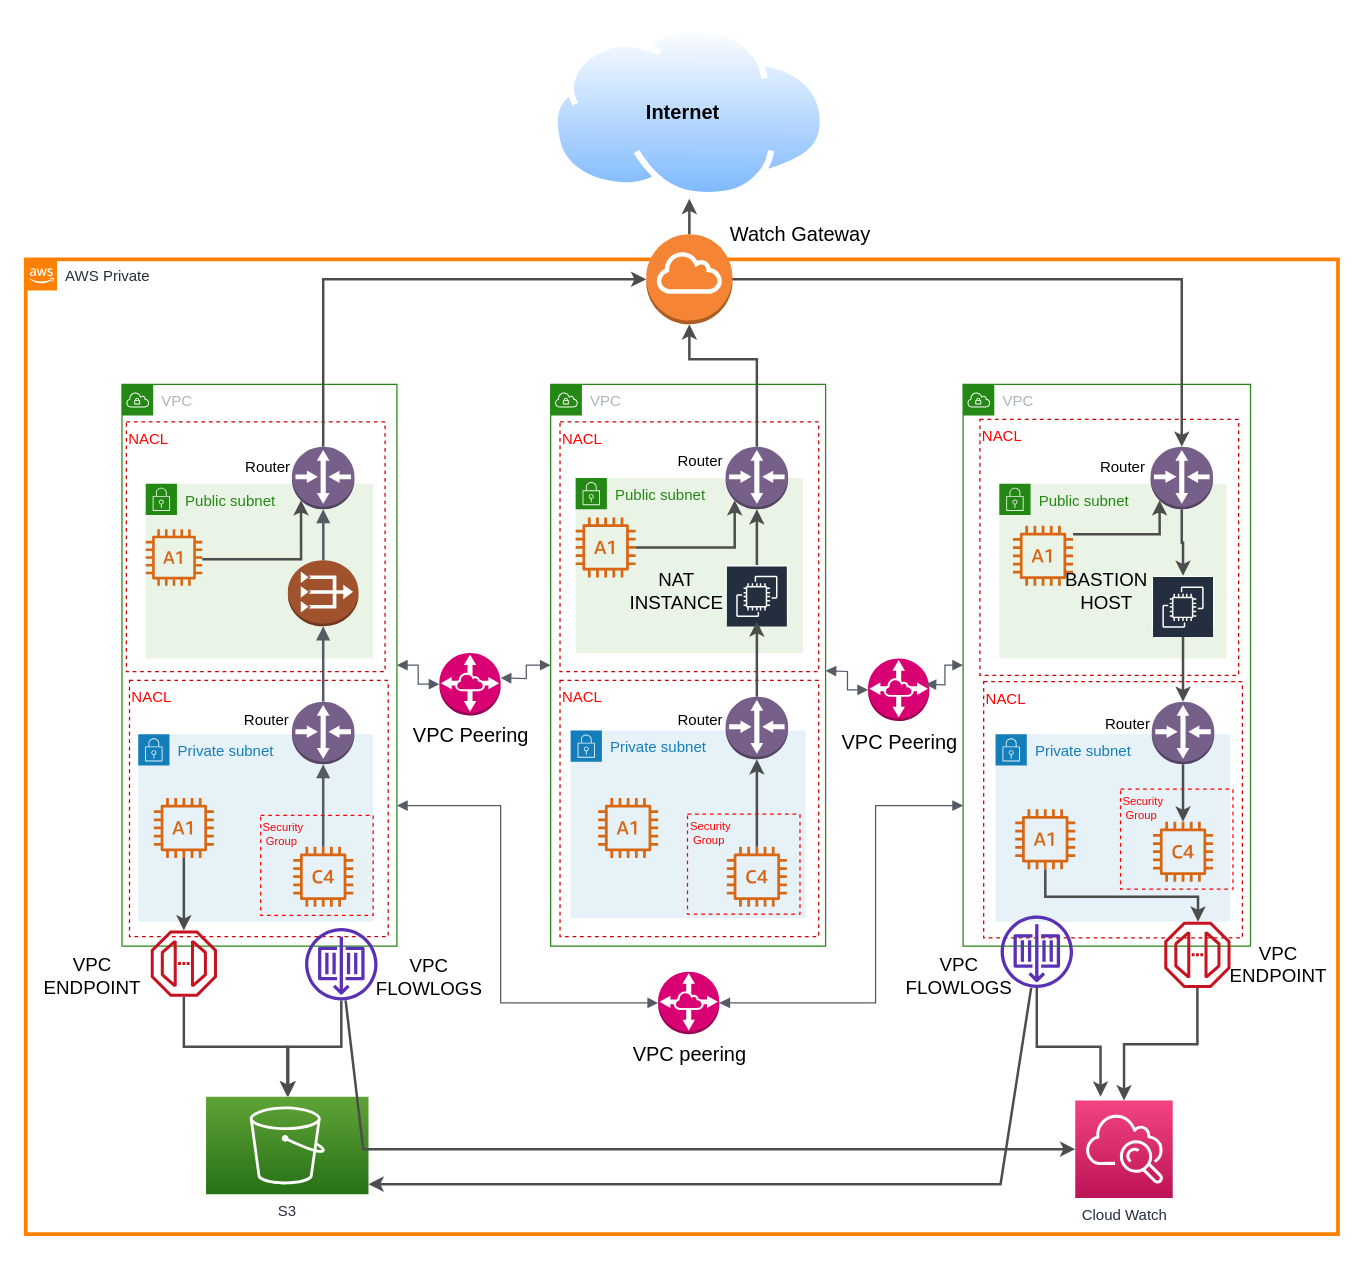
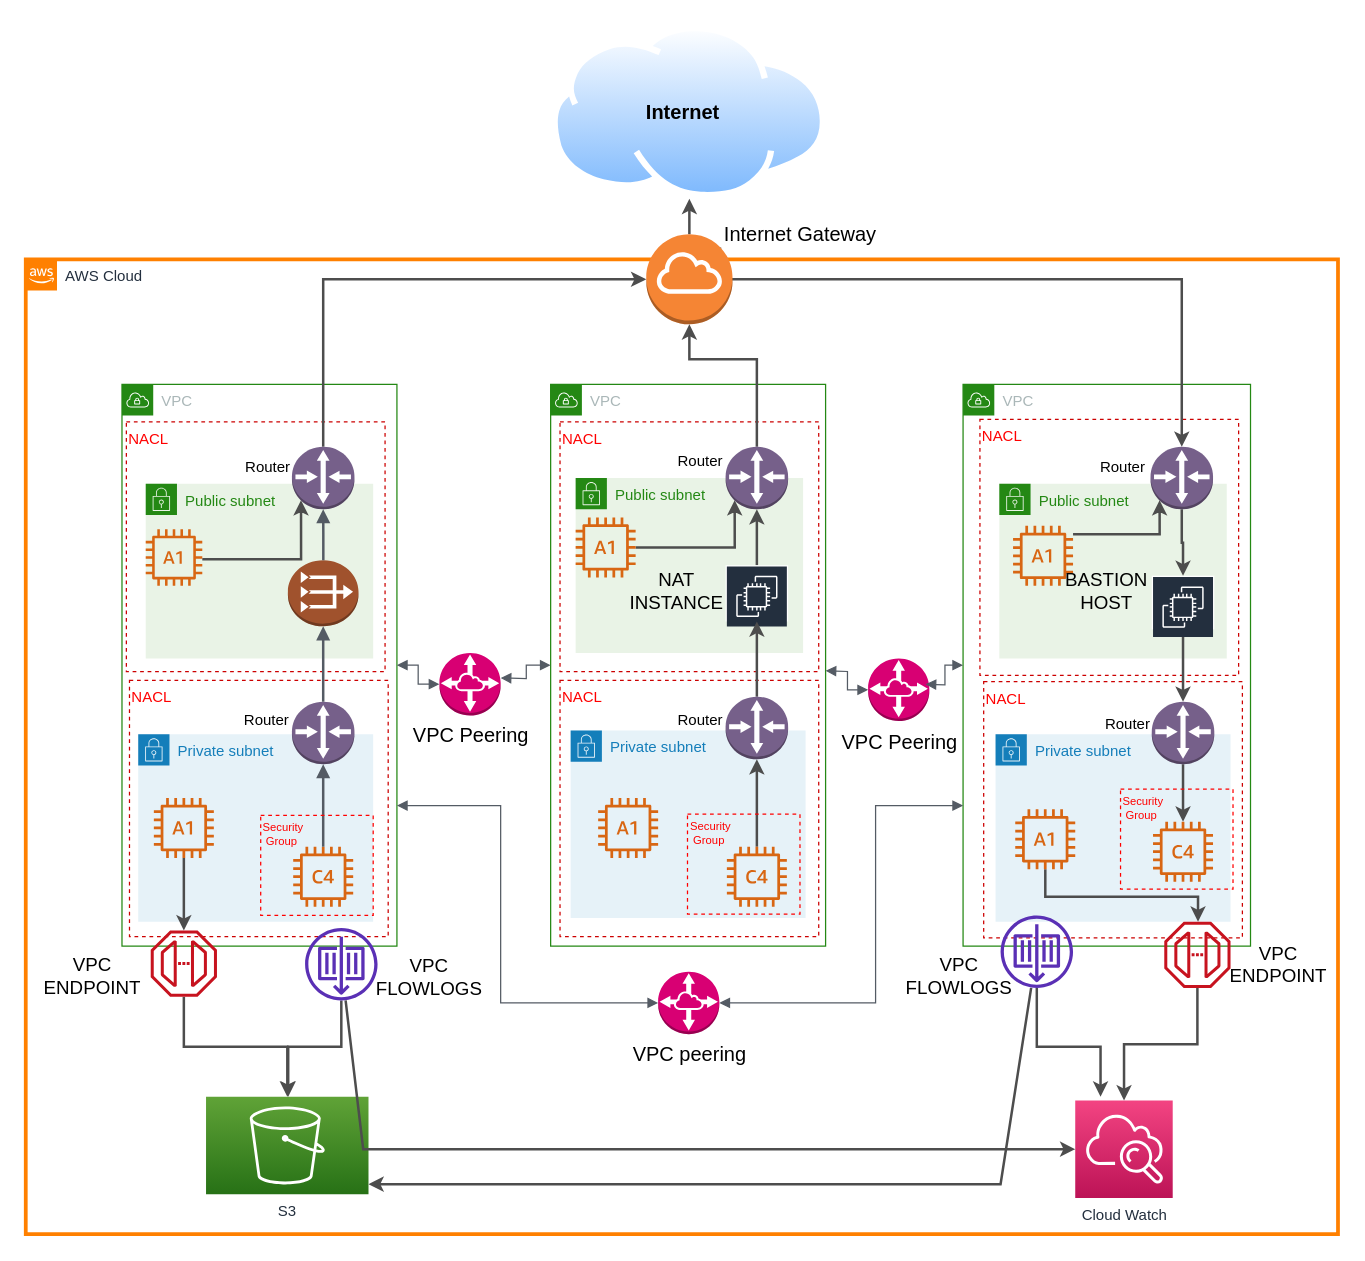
- <mxCell id="47" value="Watch Gateway" style="text;html=1;strokeColor=none;fillColor=none;align=center;verticalAlign=middle;whiteSpace=wrap;rounded=0;fontSize=16;" vertex="1" parent="1"><mxGeometry x="549.5" y="177" width="180" height="20" as="geometry" /></mxCell>
+ <mxCell id="47" value="Internet Gateway" style="text;html=1;strokeColor=none;fillColor=none;align=center;verticalAlign=middle;whiteSpace=wrap;rounded=0;fontSize=16;" vertex="1" parent="1"><mxGeometry x="549.5" y="177" width="180" height="20" as="geometry" /></mxCell>
- <mxCell id="5" value="AWS Private" style="points=[[0,0],[0.25,0],[0.5,0],[0.75,0],[1,0],[1,0.25],[1,0.5],[1,0.75],[1,1],[0.75,1],[0.5,1],[0.25,1],[0,1],[0,0.75],[0,0.5],[0,0.25]];outlineConnect=0;gradientColor=none;html=1;whiteSpace=wrap;fontSize=12;fontStyle=0;shape=mxgraph.aws4.group;grIcon=mxgraph.aws4.group_aws_cloud_alt;strokeColor=#FF8000;fillColor=none;verticalAlign=top;align=left;spacingLeft=30;fontColor=#232F3E;dashed=0;strokeWidth=3;labelBackgroundColor=none;" vertex="1" parent="1"><mxGeometry x="20" y="207" width="1050" height="780" as="geometry" /></mxCell>
+ <mxCell id="5" value="AWS Cloud" style="points=[[0,0],[0.25,0],[0.5,0],[0.75,0],[1,0],[1,0.25],[1,0.5],[1,0.75],[1,1],[0.75,1],[0.5,1],[0.25,1],[0,1],[0,0.75],[0,0.5],[0,0.25]];outlineConnect=0;gradientColor=none;html=1;whiteSpace=wrap;fontSize=12;fontStyle=0;shape=mxgraph.aws4.group;grIcon=mxgraph.aws4.group_aws_cloud_alt;strokeColor=#FF8000;fillColor=none;verticalAlign=top;align=left;spacingLeft=30;fontColor=#232F3E;dashed=0;strokeWidth=3;labelBackgroundColor=none;" vertex="1" parent="1"><mxGeometry x="20" y="207" width="1050" height="780" as="geometry" /></mxCell>
